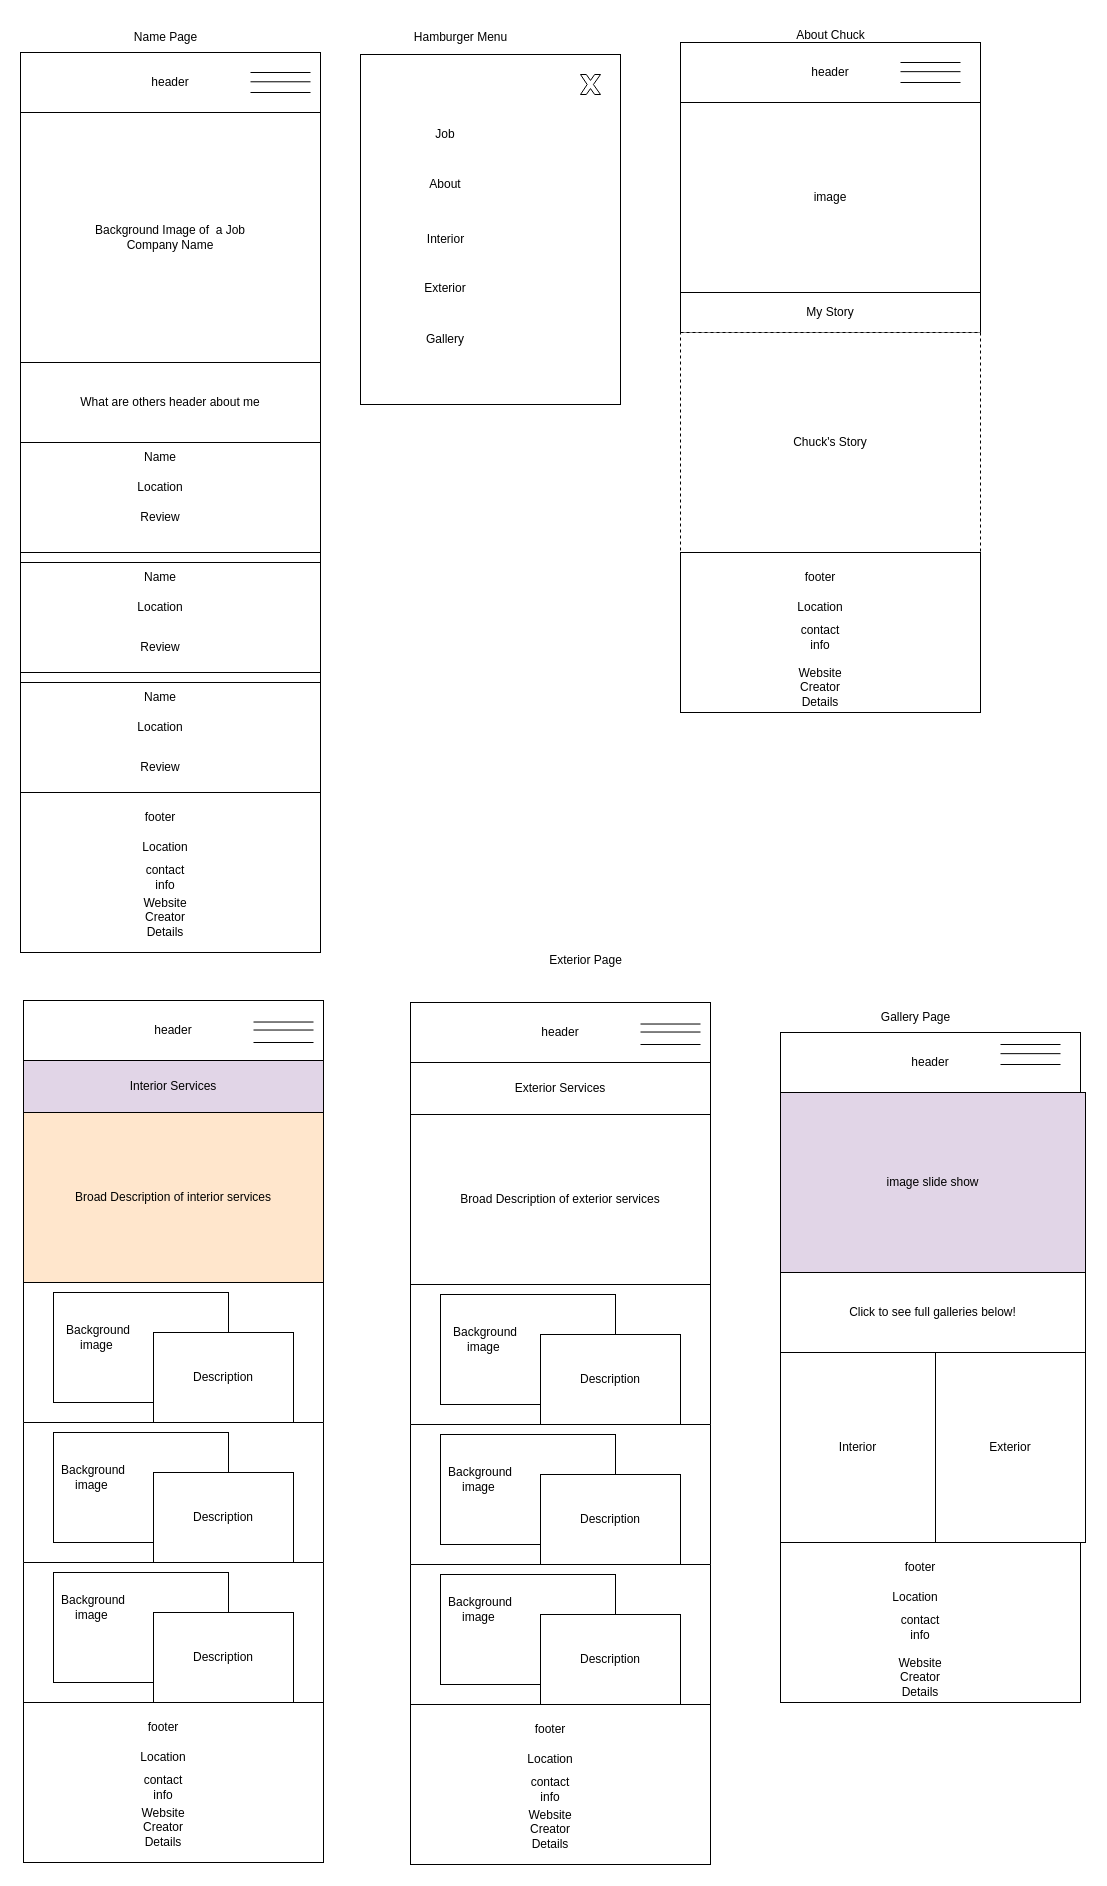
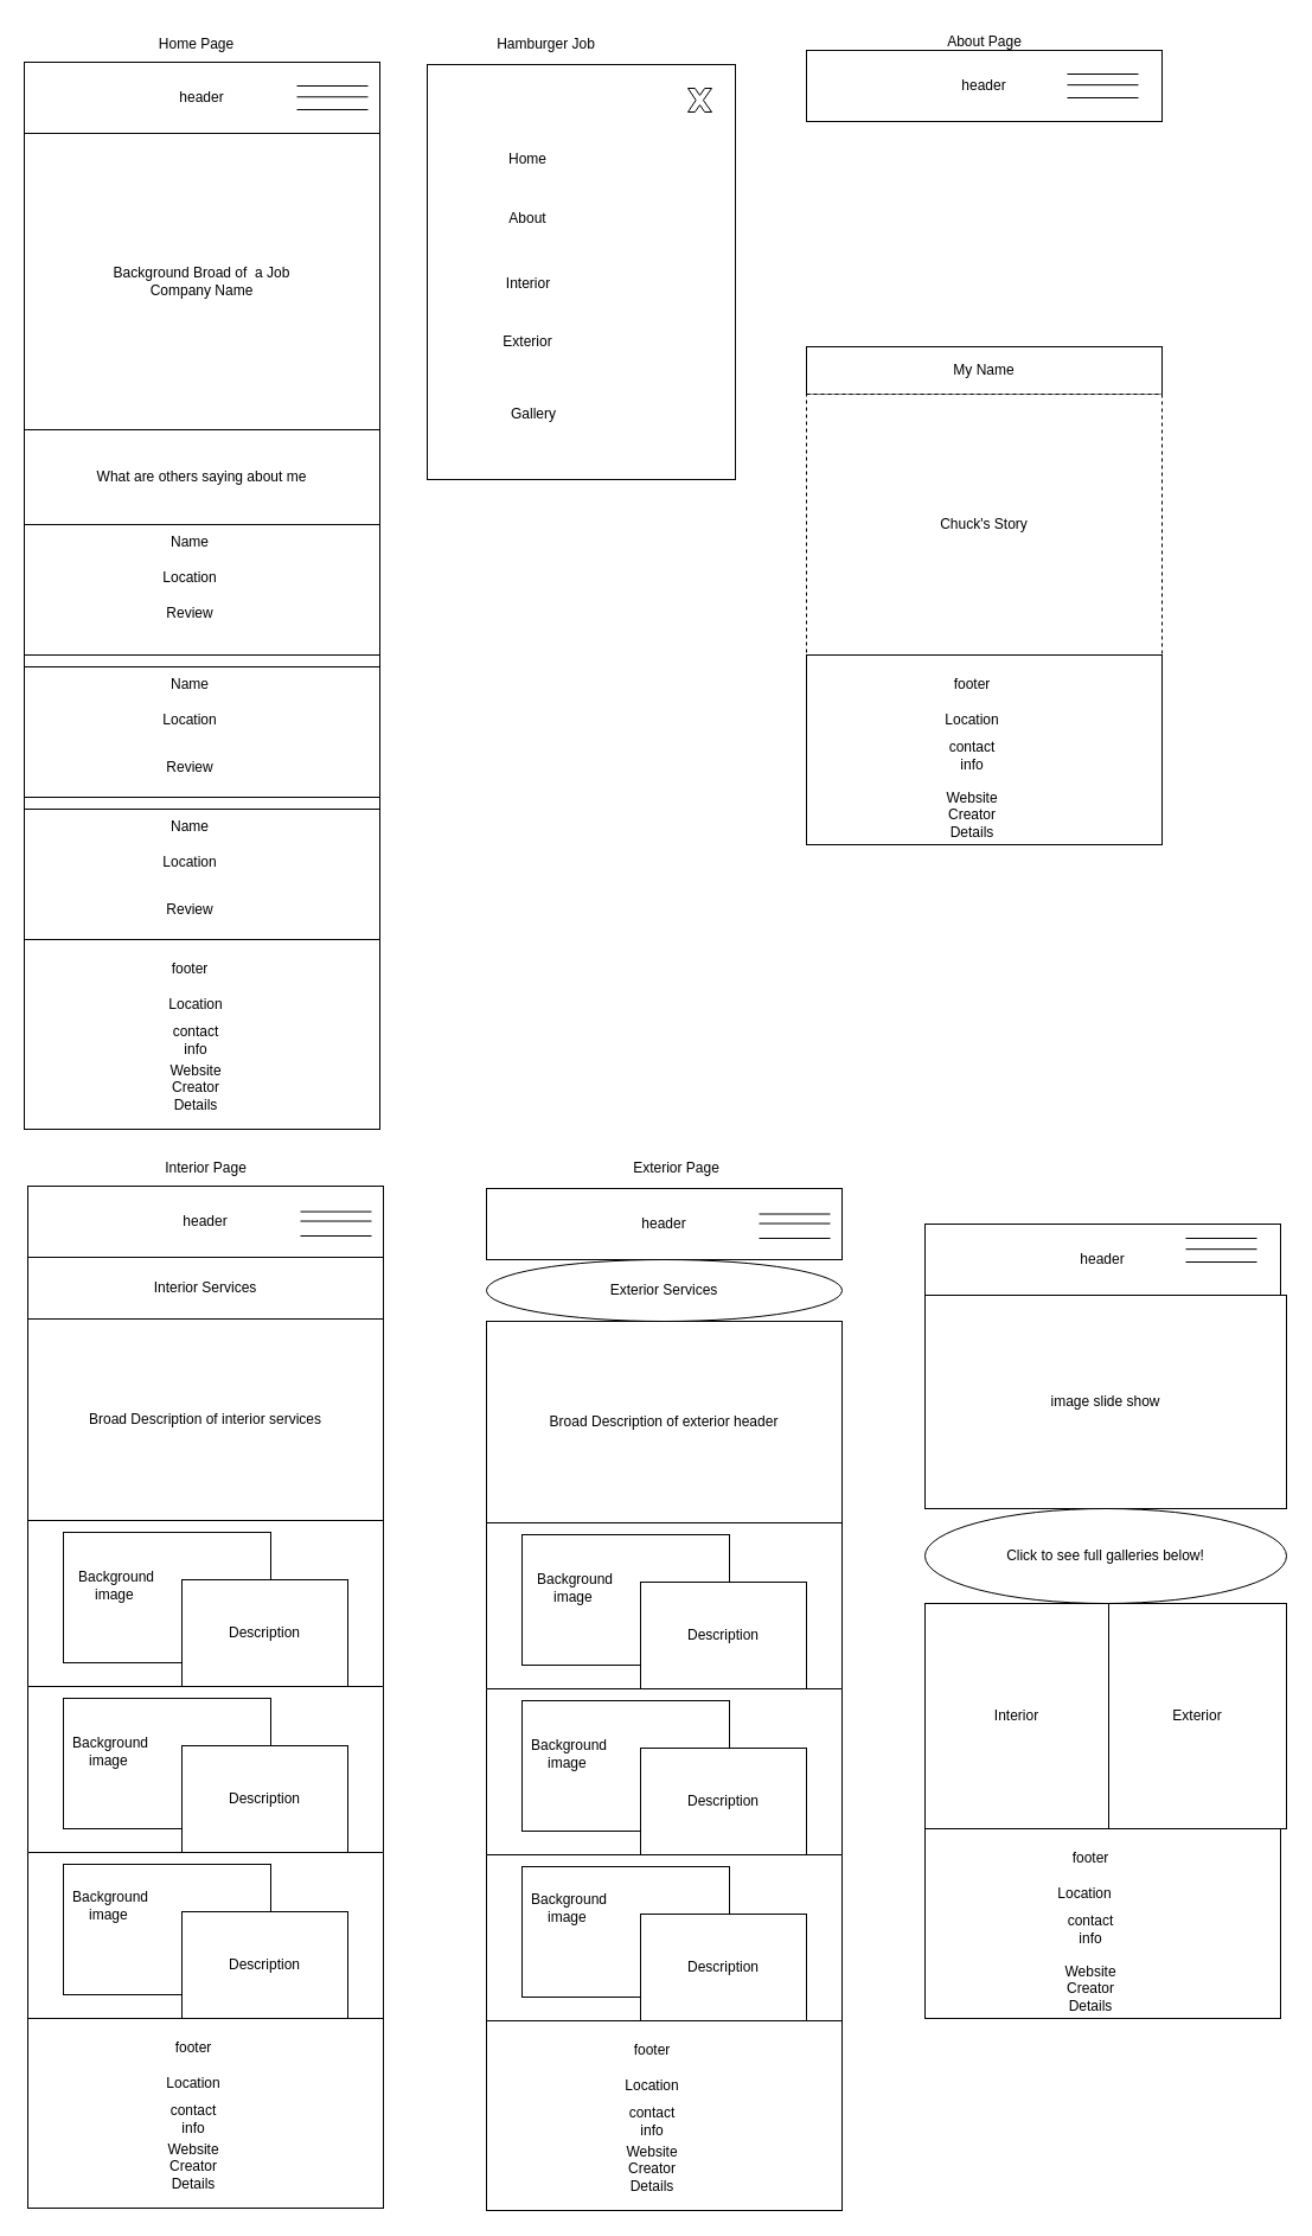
- <mxCell id="44" value="About Chuck" style="text;html=1;align=center;verticalAlign=middle;resizable=0;points=[];autosize=1;strokeColor=none;fillColor=none;" parent="1" vertex="1"><mxGeometry x="785" y="20" width="90" height="30" as="geometry" /></mxCell>
+ <mxCell id="44" value="About Page" style="text;html=1;align=center;verticalAlign=middle;resizable=0;points=[];autosize=1;strokeColor=none;fillColor=none;" parent="1" vertex="1"><mxGeometry x="785" y="20" width="90" height="30" as="geometry" /></mxCell>
- <mxCell id="14" value="Name Page" style="text;html=1;align=center;verticalAlign=middle;resizable=0;points=[];autosize=1;strokeColor=none;fillColor=none;" parent="1" vertex="1"><mxGeometry x="120" y="22" width="90" height="30" as="geometry" /></mxCell>
+ <mxCell id="14" value="Home Page" style="text;html=1;align=center;verticalAlign=middle;resizable=0;points=[];autosize=1;strokeColor=none;fillColor=none;" parent="1" vertex="1"><mxGeometry x="120" y="22" width="90" height="30" as="geometry" /></mxCell>
- <mxCell id="29" value="Hamburger Menu" style="text;html=1;align=center;verticalAlign=middle;resizable=0;points=[];autosize=1;strokeColor=none;fillColor=none;" parent="1" vertex="1"><mxGeometry x="400" y="22" width="120" height="30" as="geometry" /></mxCell>
+ <mxCell id="29" value="Hamburger Job" style="text;html=1;align=center;verticalAlign=middle;resizable=0;points=[];autosize=1;strokeColor=none;fillColor=none;" parent="1" vertex="1"><mxGeometry x="400" y="22" width="120" height="30" as="geometry" /></mxCell>
- <mxCell id="30" value="Job" style="text;html=1;align=center;verticalAlign=middle;whiteSpace=wrap;rounded=0;" parent="1" vertex="1"><mxGeometry x="400" y="104" width="90" height="60" as="geometry" /></mxCell>
+ <mxCell id="30" value="Home" style="text;html=1;align=center;verticalAlign=middle;whiteSpace=wrap;rounded=0;" parent="1" vertex="1"><mxGeometry x="400" y="104" width="90" height="60" as="geometry" /></mxCell>
- <mxCell id="40" value="image" style="rounded=0;whiteSpace=wrap;html=1;" parent="1" vertex="1"><mxGeometry x="680" y="102" width="300" height="190" as="geometry" /></mxCell>
- <mxCell id="3" value="Background Image of&amp;nbsp; a Job&lt;br&gt;Company Name" style="rounded=0;whiteSpace=wrap;html=1;" parent="1" vertex="1"><mxGeometry x="20" y="112" width="300" height="250" as="geometry" /></mxCell>
+ <mxCell id="3" value="Background Broad of&amp;nbsp; a Job&lt;br&gt;Company Name" style="rounded=0;whiteSpace=wrap;html=1;" parent="1" vertex="1"><mxGeometry x="20" y="112" width="300" height="250" as="geometry" /></mxCell>
- <mxCell id="42" value="My Story" style="text;html=1;align=center;verticalAlign=middle;whiteSpace=wrap;rounded=0;" parent="1" vertex="1"><mxGeometry x="800" y="297" width="60" height="30" as="geometry" /></mxCell>
+ <mxCell id="42" value="My Name" style="text;html=1;align=center;verticalAlign=middle;whiteSpace=wrap;rounded=0;" parent="1" vertex="1"><mxGeometry x="800" y="297" width="60" height="30" as="geometry" /></mxCell>
- <mxCell id="34" value="Gallery" style="text;html=1;align=center;verticalAlign=middle;whiteSpace=wrap;rounded=0;" parent="1" vertex="1"><mxGeometry x="405" y="314" width="80" height="50" as="geometry" /></mxCell>
+ <mxCell id="34" value="Gallery" style="text;html=1;align=center;verticalAlign=middle;whiteSpace=wrap;rounded=0;" parent="1" vertex="1"><mxGeometry x="410" y="324" width="80" height="50" as="geometry" /></mxCell>
- <mxCell id="4" value="What are others header about me" style="rounded=0;whiteSpace=wrap;html=1;" parent="1" vertex="1"><mxGeometry x="20" y="362" width="300" height="80" as="geometry" /></mxCell>
+ <mxCell id="4" value="What are others saying about me" style="rounded=0;whiteSpace=wrap;html=1;" parent="1" vertex="1"><mxGeometry x="20" y="362" width="300" height="80" as="geometry" /></mxCell>
- <mxCell id="85" value="Exterior Page" style="text;html=1;align=center;verticalAlign=middle;resizable=0;points=[];autosize=1;strokeColor=none;fillColor=none;" parent="1" vertex="1"><mxGeometry x="535" y="945" width="100" height="30" as="geometry" /></mxCell>
+ <mxCell id="85" value="Exterior Page" style="text;html=1;align=center;verticalAlign=middle;resizable=0;points=[];autosize=1;strokeColor=none;fillColor=none;" parent="1" vertex="1"><mxGeometry x="520" y="970" width="100" height="30" as="geometry" /></mxCell>
+ <mxCell id="50" value="Interior Page" style="text;html=1;align=center;verticalAlign=middle;resizable=0;points=[];autosize=1;strokeColor=none;fillColor=none;" parent="1" vertex="1"><mxGeometry x="128" y="970" width="90" height="30" as="geometry" /></mxCell>
- <mxCell id="114" value="Gallery Page" style="text;html=1;align=center;verticalAlign=middle;resizable=0;points=[];autosize=1;strokeColor=none;fillColor=none;" parent="1" vertex="1"><mxGeometry x="870" y="1002" width="90" height="30" as="geometry" /></mxCell>
- <mxCell id="45" value="Interior Services" style="rounded=0;whiteSpace=wrap;html=1;fillColor=#e1d5e7;" parent="1" vertex="1"><mxGeometry x="23" y="1060" width="300" height="52" as="geometry" /></mxCell>
+ <mxCell id="45" value="Interior Services" style="rounded=0;whiteSpace=wrap;html=1;" parent="1" vertex="1"><mxGeometry x="23" y="1060" width="300" height="52" as="geometry" /></mxCell>
- <mxCell id="80" value="Exterior Services" style="rounded=0;whiteSpace=wrap;html=1;" parent="1" vertex="1"><mxGeometry x="410" y="1062" width="300" height="52" as="geometry" /></mxCell>
+ <mxCell id="80" value="Exterior Services" style="ellipse;whiteSpace=wrap;html=1;" parent="1" vertex="1"><mxGeometry x="410" y="1062" width="300" height="52" as="geometry" /></mxCell>
- <mxCell id="115" value="image slide show" style="rounded=0;whiteSpace=wrap;html=1;fillColor=#e1d5e7;" parent="1" vertex="1"><mxGeometry x="780" y="1092" width="305" height="180" as="geometry" /></mxCell>
+ <mxCell id="115" value="image slide show" style="rounded=0;whiteSpace=wrap;html=1;" parent="1" vertex="1"><mxGeometry x="780" y="1092" width="305" height="180" as="geometry" /></mxCell>
- <mxCell id="51" value="Broad Description of interior services" style="rounded=0;whiteSpace=wrap;html=1;fillColor=#ffe6cc;" parent="1" vertex="1"><mxGeometry x="23" y="1112" width="300" height="170" as="geometry" /></mxCell>
+ <mxCell id="51" value="Broad Description of interior services" style="rounded=0;whiteSpace=wrap;html=1;" parent="1" vertex="1"><mxGeometry x="23" y="1112" width="300" height="170" as="geometry" /></mxCell>
- <mxCell id="86" value="Broad Description of exterior services" style="rounded=0;whiteSpace=wrap;html=1;" parent="1" vertex="1"><mxGeometry x="410" y="1114" width="300" height="170" as="geometry" /></mxCell>
+ <mxCell id="86" value="Broad Description of exterior header" style="rounded=0;whiteSpace=wrap;html=1;" parent="1" vertex="1"><mxGeometry x="410" y="1114" width="300" height="170" as="geometry" /></mxCell>
- <mxCell id="116" value="Click to see full galleries below!" style="rounded=0;whiteSpace=wrap;html=1;" parent="1" vertex="1"><mxGeometry x="780" y="1272" width="305" height="80" as="geometry" /></mxCell>
+ <mxCell id="116" value="Click to see full galleries below!" style="ellipse;whiteSpace=wrap;html=1;" parent="1" vertex="1"><mxGeometry x="780" y="1272" width="305" height="80" as="geometry" /></mxCell>
